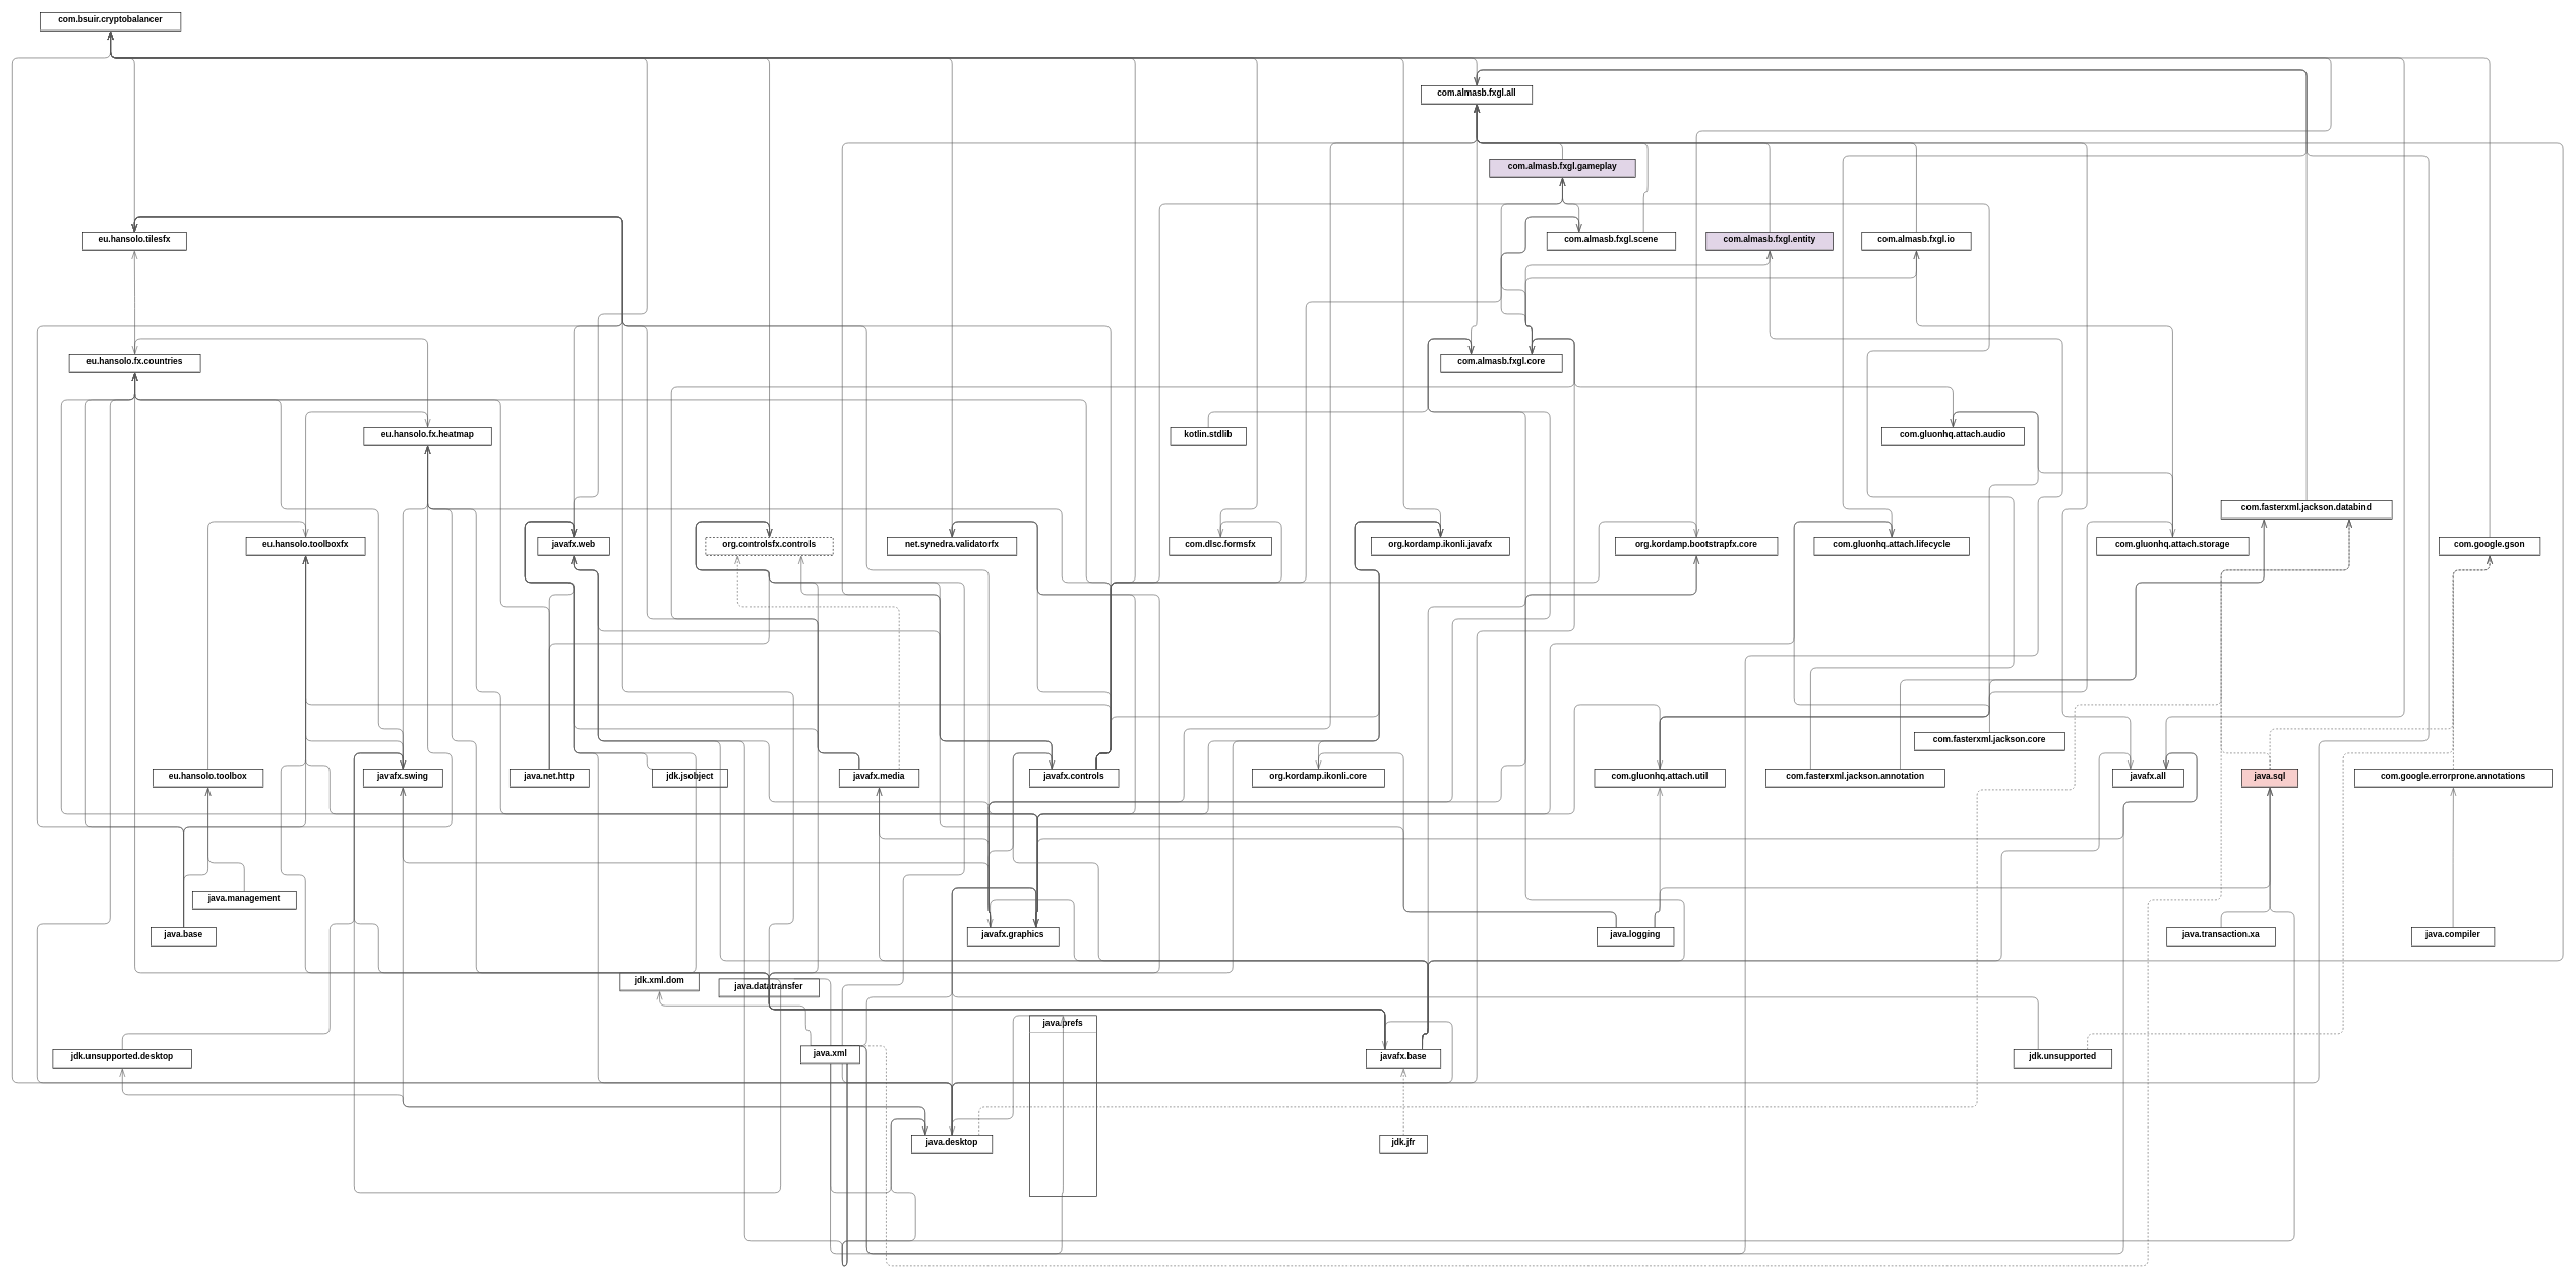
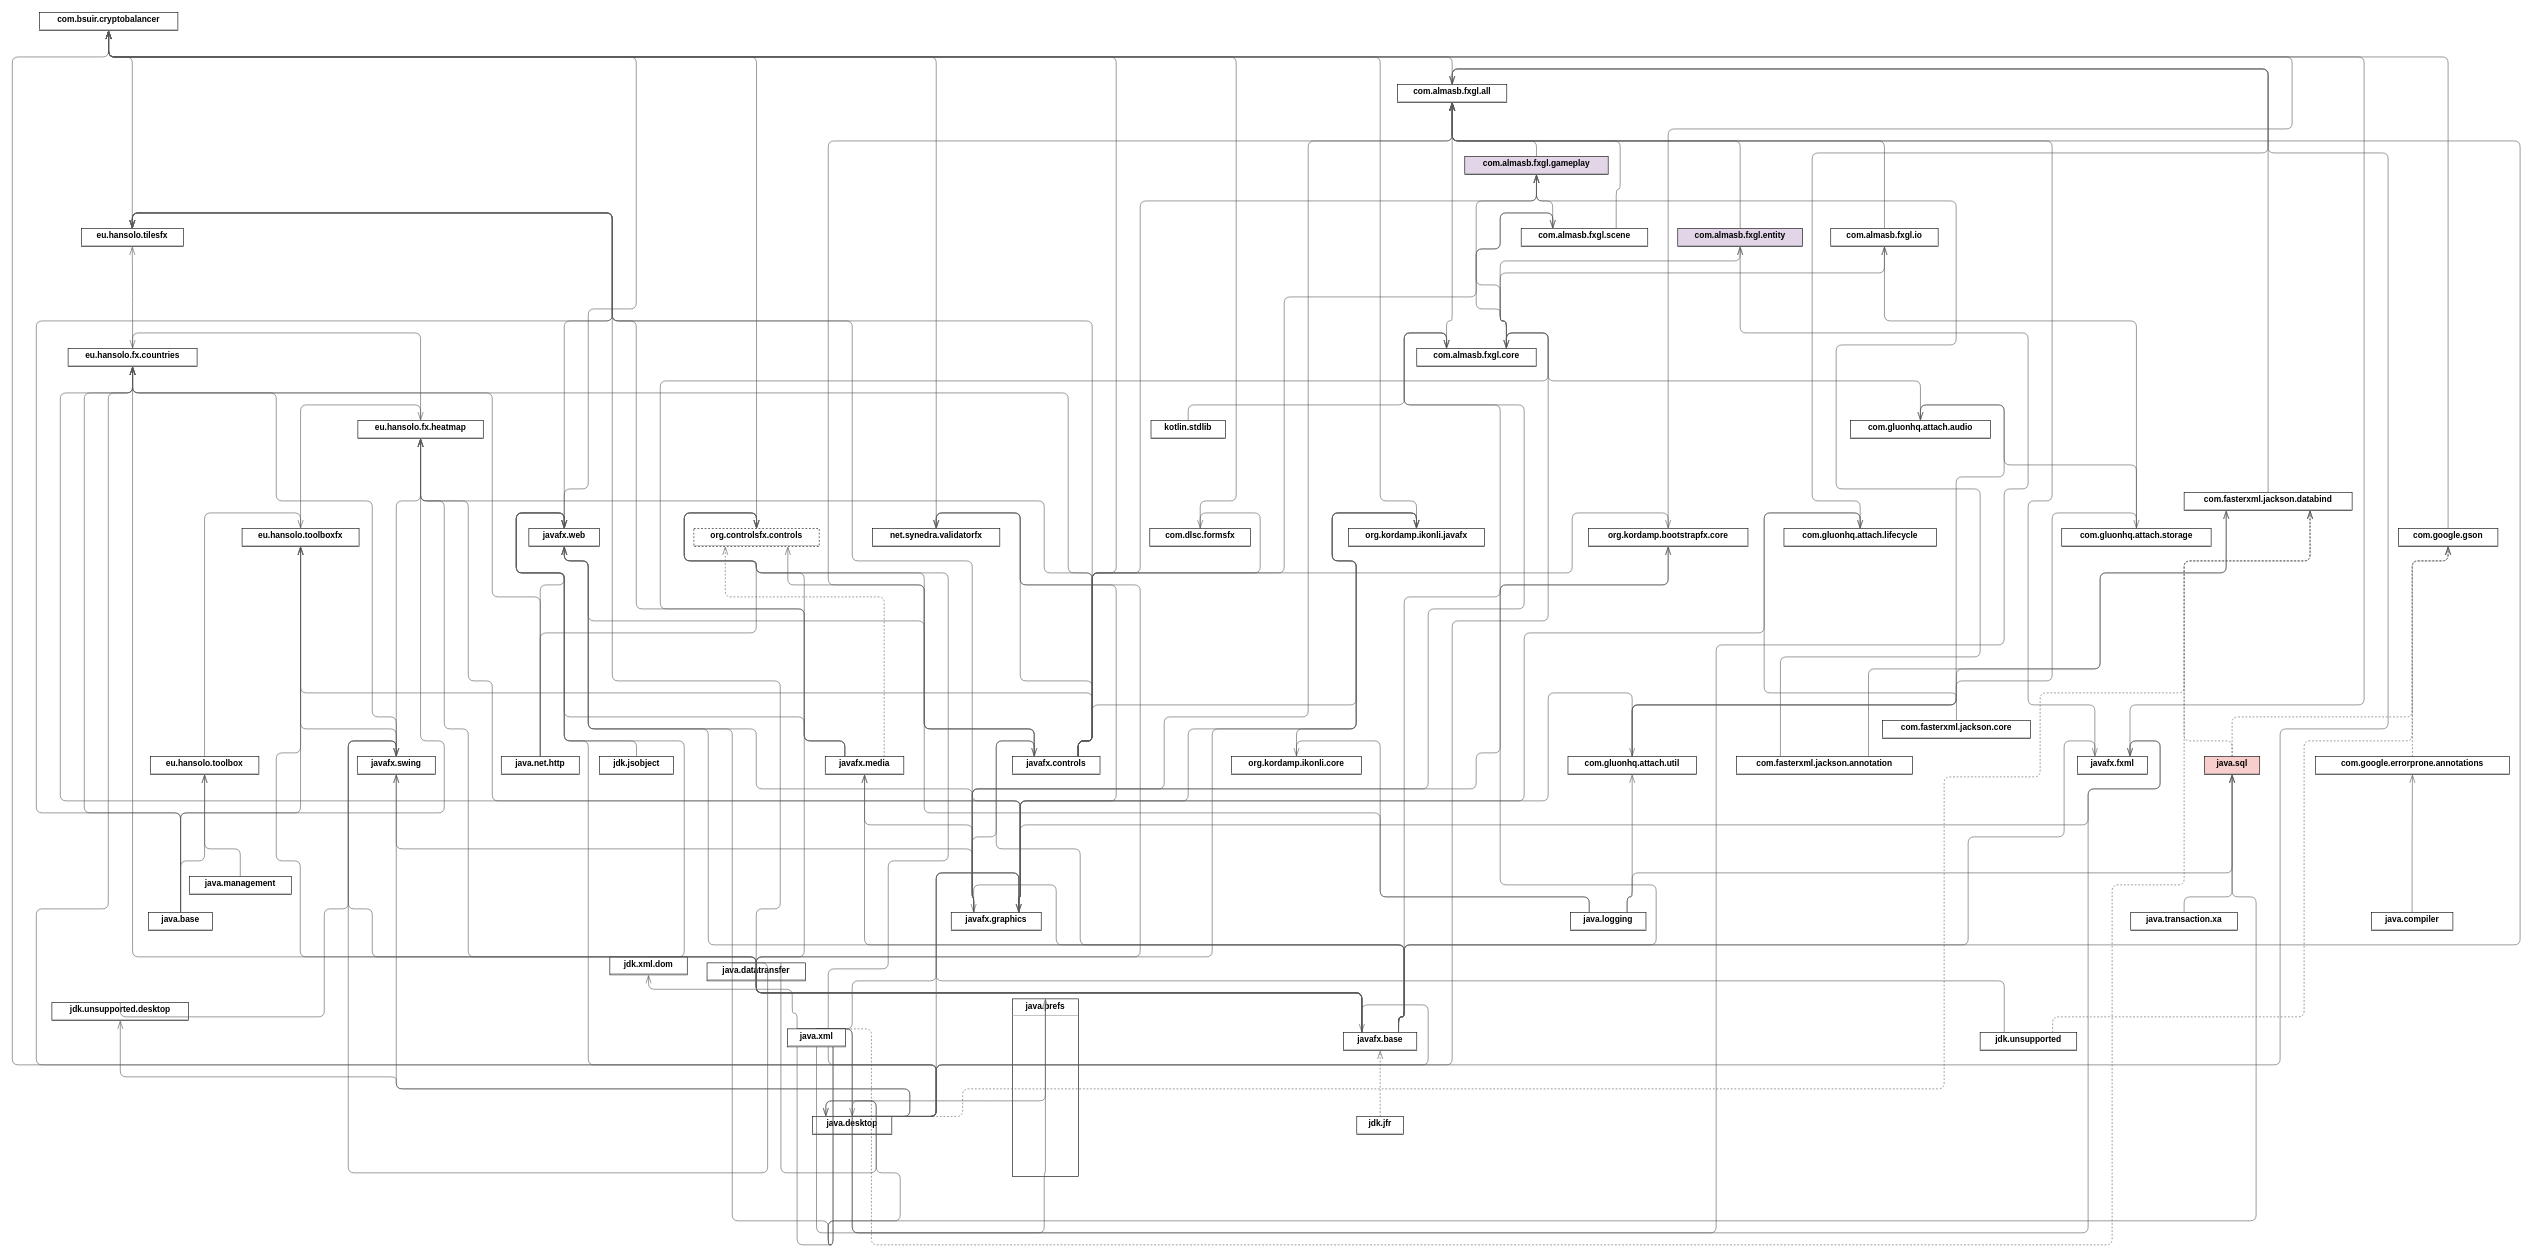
- <mxCell id="36" value="&lt;p style=&quot;margin:0px;margin-top:4px;text-align:center;&quot;&gt;&lt;b&gt;javafx.all&lt;/b&gt;&lt;/p&gt;&lt;hr size=&quot;1&quot;/&gt;" style="verticalAlign=top;align=left;overflow=fill;fontSize=14;fontFamily=Helvetica;html=1;rounded=0;shadow=0;comic=0;labelBackgroundColor=none;strokeWidth=1;" parent="1" vertex="1"><mxGeometry x="3462" y="1260" width="117" height="30" as="geometry" /></mxCell>
+ <mxCell id="36" value="&lt;p style=&quot;margin:0px;margin-top:4px;text-align:center;&quot;&gt;&lt;b&gt;javafx.fxml&lt;/b&gt;&lt;/p&gt;&lt;hr size=&quot;1&quot;/&gt;" style="verticalAlign=top;align=left;overflow=fill;fontSize=14;fontFamily=Helvetica;html=1;rounded=0;shadow=0;comic=0;labelBackgroundColor=none;strokeWidth=1;" parent="1" vertex="1"><mxGeometry x="3462" y="1260" width="117" height="30" as="geometry" /></mxCell>
- <mxCell id="160" value="" style="html=1;rounded=1;edgeStyle=orthogonalEdgeStyle;dashed=0;startArrow=none;endArrow=openThin;endSize=12;strokeColor=#595959;exitX=0.750;exitY=0.001;exitDx=0;exitDy=0;entryX=0.500;entryY=1.002;entryDx=0;entryDy=0;" parent="1" source="37" target="23" edge="1"><mxGeometry width="50" height="50" relative="1" as="geometry"><Array as="points"><mxPoint x="1698" y="1494" /><mxPoint x="1700" y="1494" /><mxPoint x="1700" y="1334" /><mxPoint x="540" y="1334" /><mxPoint x="540" y="1254" /><mxPoint x="500" y="1254" /></Array></mxGeometry></mxCell>
- <mxCell id="42" value="&lt;p style=&quot;margin:0px;margin-top:4px;text-align:center;&quot;&gt;&lt;b&gt;jdk.jsobject&lt;/b&gt;&lt;/p&gt;&lt;hr size=&quot;1&quot;/&gt;" style="verticalAlign=top;align=left;overflow=fill;fontSize=14;fontFamily=Helvetica;html=1;rounded=0;shadow=0;comic=0;labelBackgroundColor=none;strokeWidth=1;" parent="1" vertex="1"><mxGeometry x="1069" y="1260" width="123" height="30" as="geometry" /></mxCell>
+ <mxCell id="42" value="&lt;p style=&quot;margin:0px;margin-top:4px;text-align:center;&quot;&gt;&lt;b&gt;jdk.jsobject&lt;/b&gt;&lt;/p&gt;&lt;hr size=&quot;1&quot;/&gt;" style="verticalAlign=top;align=left;overflow=fill;fontSize=14;fontFamily=Helvetica;html=1;rounded=0;shadow=0;comic=0;labelBackgroundColor=none;strokeWidth=1;" parent="1" vertex="1"><mxGeometry x="999" y="1260" width="123" height="30" as="geometry" /></mxCell>
- <mxCell id="44" value="&lt;p style=&quot;margin:0px;margin-top:4px;text-align:center;&quot;&gt;&lt;b&gt;jdk.unsupported.desktop&lt;/b&gt;&lt;/p&gt;&lt;hr size=&quot;1&quot;/&gt;" style="verticalAlign=top;align=left;overflow=fill;fontSize=14;fontFamily=Helvetica;html=1;rounded=0;shadow=0;comic=0;labelBackgroundColor=none;strokeWidth=1;" parent="1" vertex="1"><mxGeometry x="86" y="1720" width="228" height="30" as="geometry" /></mxCell>
+ <mxCell id="44" value="&lt;p style=&quot;margin:0px;margin-top:4px;text-align:center;&quot;&gt;&lt;b&gt;jdk.unsupported.desktop&lt;/b&gt;&lt;/p&gt;&lt;hr size=&quot;1&quot;/&gt;" style="verticalAlign=top;align=left;overflow=fill;fontSize=14;fontFamily=Helvetica;html=1;rounded=0;shadow=0;comic=0;labelBackgroundColor=none;strokeWidth=1;" parent="1" vertex="1"><mxGeometry x="86" y="1670" width="228" height="30" as="geometry" /></mxCell>
- <mxCell id="27" value="&lt;p style=&quot;margin:0px;margin-top:4px;text-align:center;&quot;&gt;&lt;b&gt;java.desktop&lt;/b&gt;&lt;/p&gt;&lt;hr size=&quot;1&quot;/&gt;" style="verticalAlign=top;align=left;overflow=fill;fontSize=14;fontFamily=Helvetica;html=1;rounded=0;shadow=0;comic=0;labelBackgroundColor=none;strokeWidth=1;" parent="1" vertex="1"><mxGeometry x="1494" y="1860" width="132" height="30" as="geometry" /></mxCell>
+ <mxCell id="27" value="&lt;p style=&quot;margin:0px;margin-top:4px;text-align:center;&quot;&gt;&lt;b&gt;java.desktop&lt;/b&gt;&lt;/p&gt;&lt;hr size=&quot;1&quot;/&gt;" style="verticalAlign=top;align=left;overflow=fill;fontSize=14;fontFamily=Helvetica;html=1;rounded=0;shadow=0;comic=0;labelBackgroundColor=none;strokeWidth=1;" parent="1" vertex="1"><mxGeometry x="1354" y="1860" width="132" height="30" as="geometry" /></mxCell>
